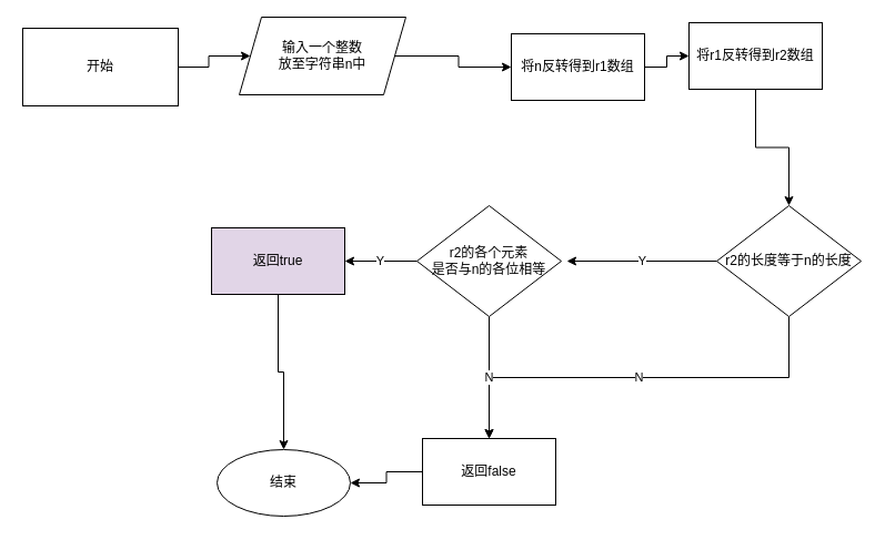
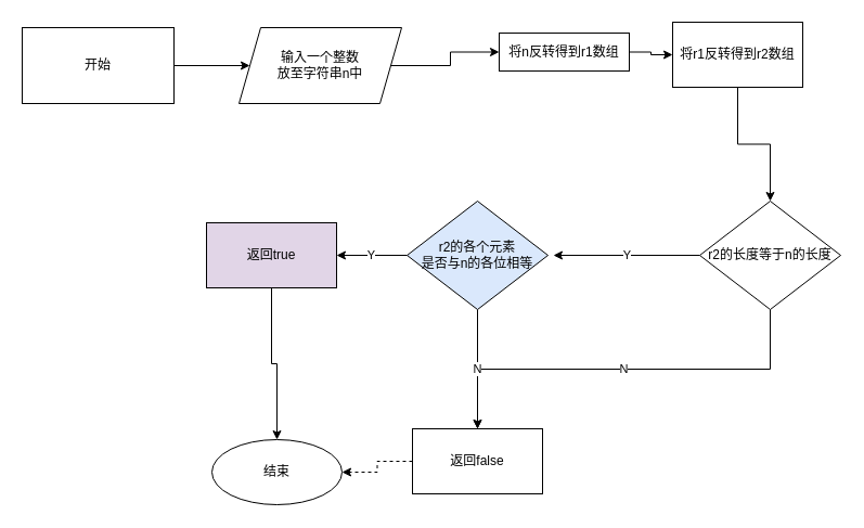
- <mxCell id="7" value="输入一个整数&lt;br&gt;放至字符串n中" style="shape=parallelogram;perimeter=parallelogramPerimeter;whiteSpace=wrap;html=1;fixedSize=1;" vertex="1" parent="1"><mxGeometry x="215" y="15" width="150" height="70" as="geometry" /></mxCell>
+ <mxCell id="7" value="输入一个整数&lt;br&gt;放至字符串n中" style="shape=parallelogram;perimeter=parallelogramPerimeter;whiteSpace=wrap;html=1;fixedSize=1;" vertex="1" parent="1"><mxGeometry x="220" y="25" width="150" height="70" as="geometry" /></mxCell>
- <mxCell id="3" value="将n反转得到r1数组" style="rounded=0;whiteSpace=wrap;html=1;" vertex="1" parent="1"><mxGeometry x="460" y="30" width="120" height="60" as="geometry" /></mxCell>
+ <mxCell id="3" value="将n反转得到r1数组" style="rounded=0;whiteSpace=wrap;html=1;" vertex="1" parent="1"><mxGeometry x="460" y="30" width="120" height="35" as="geometry" /></mxCell>
- <mxCell id="15" value="r2的各个元素&lt;br&gt;是否与n的各位相等" style="rhombus;whiteSpace=wrap;html=1;rounded=0;" vertex="1" parent="1"><mxGeometry x="375" y="185" width="130" height="100" as="geometry" /></mxCell>
+ <mxCell id="15" value="r2的各个元素&lt;br&gt;是否与n的各位相等" style="rhombus;whiteSpace=wrap;html=1;rounded=0;fillColor=#dae8fc;" vertex="1" parent="1"><mxGeometry x="375" y="185" width="130" height="100" as="geometry" /></mxCell>
- <mxCell id="18" style="edgeStyle=orthogonalEdgeStyle;rounded=0;orthogonalLoop=1;jettySize=auto;html=1;exitX=0;exitY=0.5;exitDx=0;exitDy=0;entryX=1;entryY=0.5;entryDx=0;entryDy=0;" edge="1" parent="1" source="19" target="20"><mxGeometry relative="1" as="geometry" /></mxCell>
+ <mxCell id="18" style="edgeStyle=orthogonalEdgeStyle;rounded=0;orthogonalLoop=1;jettySize=auto;html=1;exitX=0;exitY=0.5;exitDx=0;exitDy=0;entryX=1;entryY=0.5;entryDx=0;entryDy=0;dashed=1;" edge="1" parent="1" source="19" target="20"><mxGeometry relative="1" as="geometry" /></mxCell>
